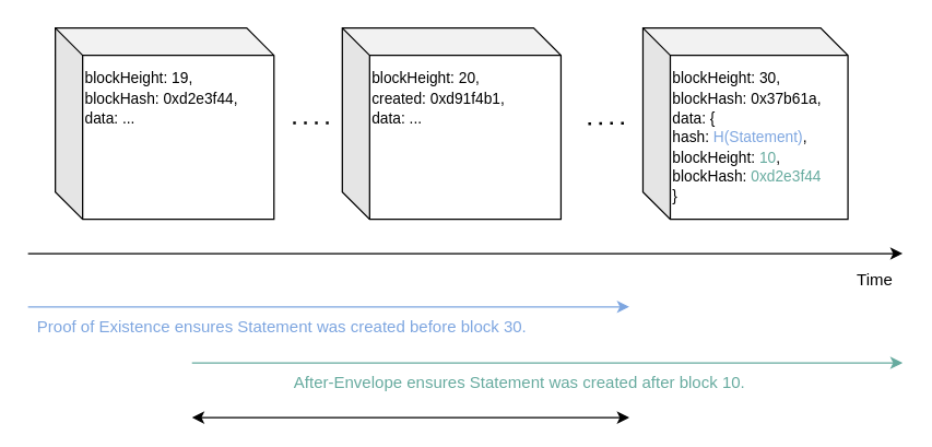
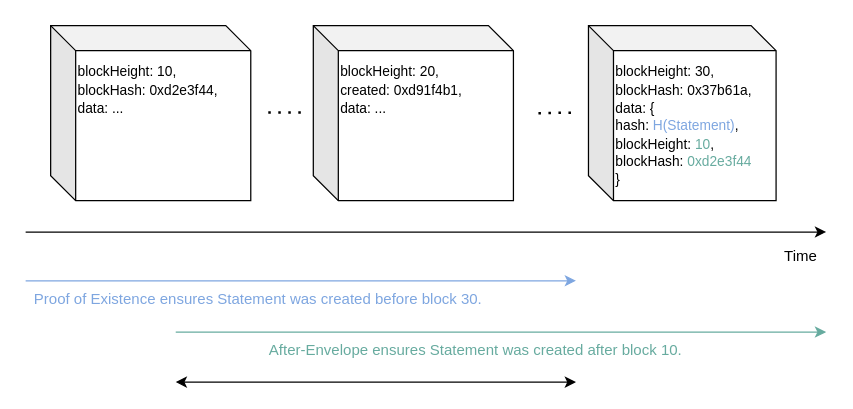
- <mxCell id="12" value="&lt;font style=&quot;font-size: 11px&quot;&gt;blockHeight: 19,&lt;br&gt;&lt;/font&gt;&lt;div&gt;&lt;font style=&quot;font-size: 11px&quot;&gt;blockHash: &lt;/font&gt;&lt;font style=&quot;font-size: 11px&quot;&gt;0xd2e3f44,&lt;/font&gt;&lt;font style=&quot;font-size: 11px&quot;&gt;&lt;br&gt;&lt;/font&gt;&lt;/div&gt;&lt;div&gt;&lt;font style=&quot;font-size: 11px&quot;&gt;data: ...&lt;/font&gt;&lt;/div&gt;&lt;div&gt;&lt;font style=&quot;font-size: 11px&quot;&gt;&lt;br&gt;&lt;/font&gt;&lt;/div&gt;&lt;div&gt;&lt;font style=&quot;font-size: 11px&quot;&gt;&lt;br&gt;&lt;/font&gt;&lt;/div&gt;&lt;div&gt;&lt;font style=&quot;font-size: 11px&quot;&gt;&lt;br&gt;&lt;/font&gt;&lt;/div&gt;&lt;div&gt;&lt;font style=&quot;font-size: 11px&quot;&gt;&lt;br&gt;&lt;/font&gt;&lt;/div&gt;" style="shape=cube;whiteSpace=wrap;html=1;boundedLbl=1;backgroundOutline=1;darkOpacity=0.05;darkOpacity2=0.1;align=left;" parent="1" vertex="1"><mxGeometry x="40" y="20" width="160" height="140" as="geometry" /></mxCell>
+ <mxCell id="12" value="&lt;font style=&quot;font-size: 11px&quot;&gt;blockHeight: 10,&lt;br&gt;&lt;/font&gt;&lt;div&gt;&lt;font style=&quot;font-size: 11px&quot;&gt;blockHash: &lt;/font&gt;&lt;font style=&quot;font-size: 11px&quot;&gt;0xd2e3f44,&lt;/font&gt;&lt;font style=&quot;font-size: 11px&quot;&gt;&lt;br&gt;&lt;/font&gt;&lt;/div&gt;&lt;div&gt;&lt;font style=&quot;font-size: 11px&quot;&gt;data: ...&lt;/font&gt;&lt;/div&gt;&lt;div&gt;&lt;font style=&quot;font-size: 11px&quot;&gt;&lt;br&gt;&lt;/font&gt;&lt;/div&gt;&lt;div&gt;&lt;font style=&quot;font-size: 11px&quot;&gt;&lt;br&gt;&lt;/font&gt;&lt;/div&gt;&lt;div&gt;&lt;font style=&quot;font-size: 11px&quot;&gt;&lt;br&gt;&lt;/font&gt;&lt;/div&gt;&lt;div&gt;&lt;font style=&quot;font-size: 11px&quot;&gt;&lt;br&gt;&lt;/font&gt;&lt;/div&gt;" style="shape=cube;whiteSpace=wrap;html=1;boundedLbl=1;backgroundOutline=1;darkOpacity=0.05;darkOpacity2=0.1;align=left;" parent="1" vertex="1"><mxGeometry x="40" y="20" width="160" height="140" as="geometry" /></mxCell>
